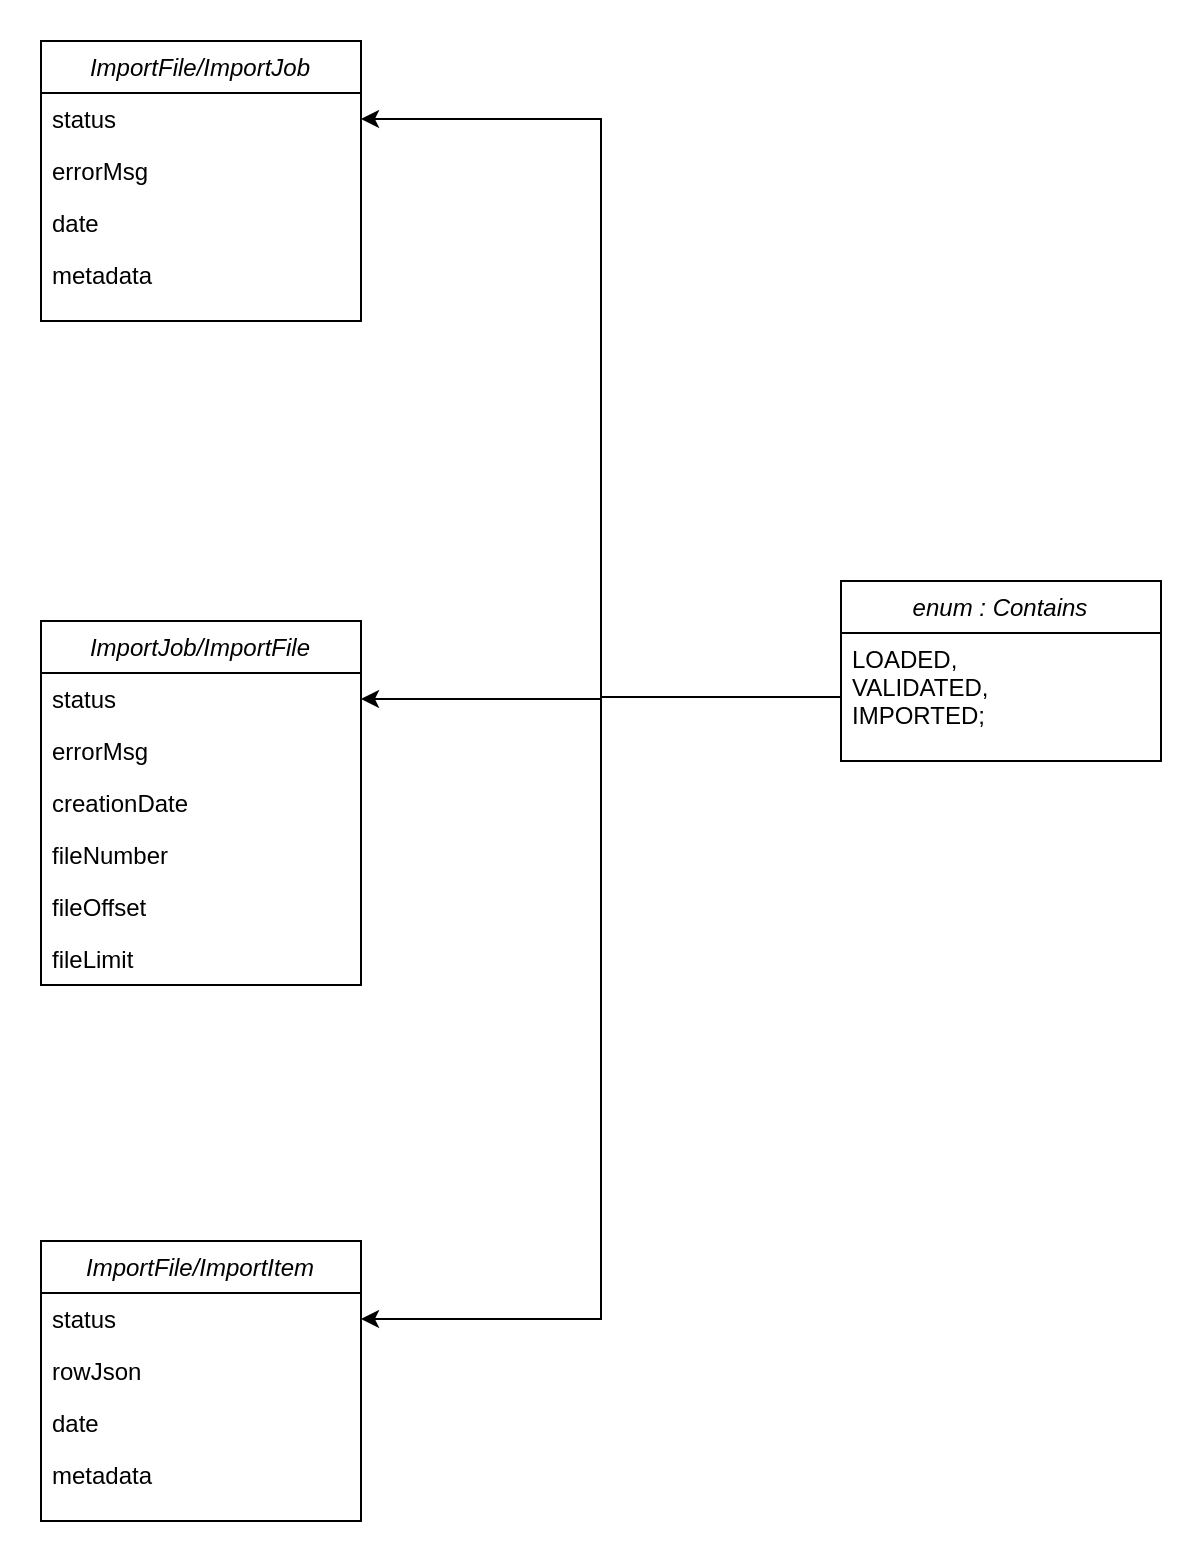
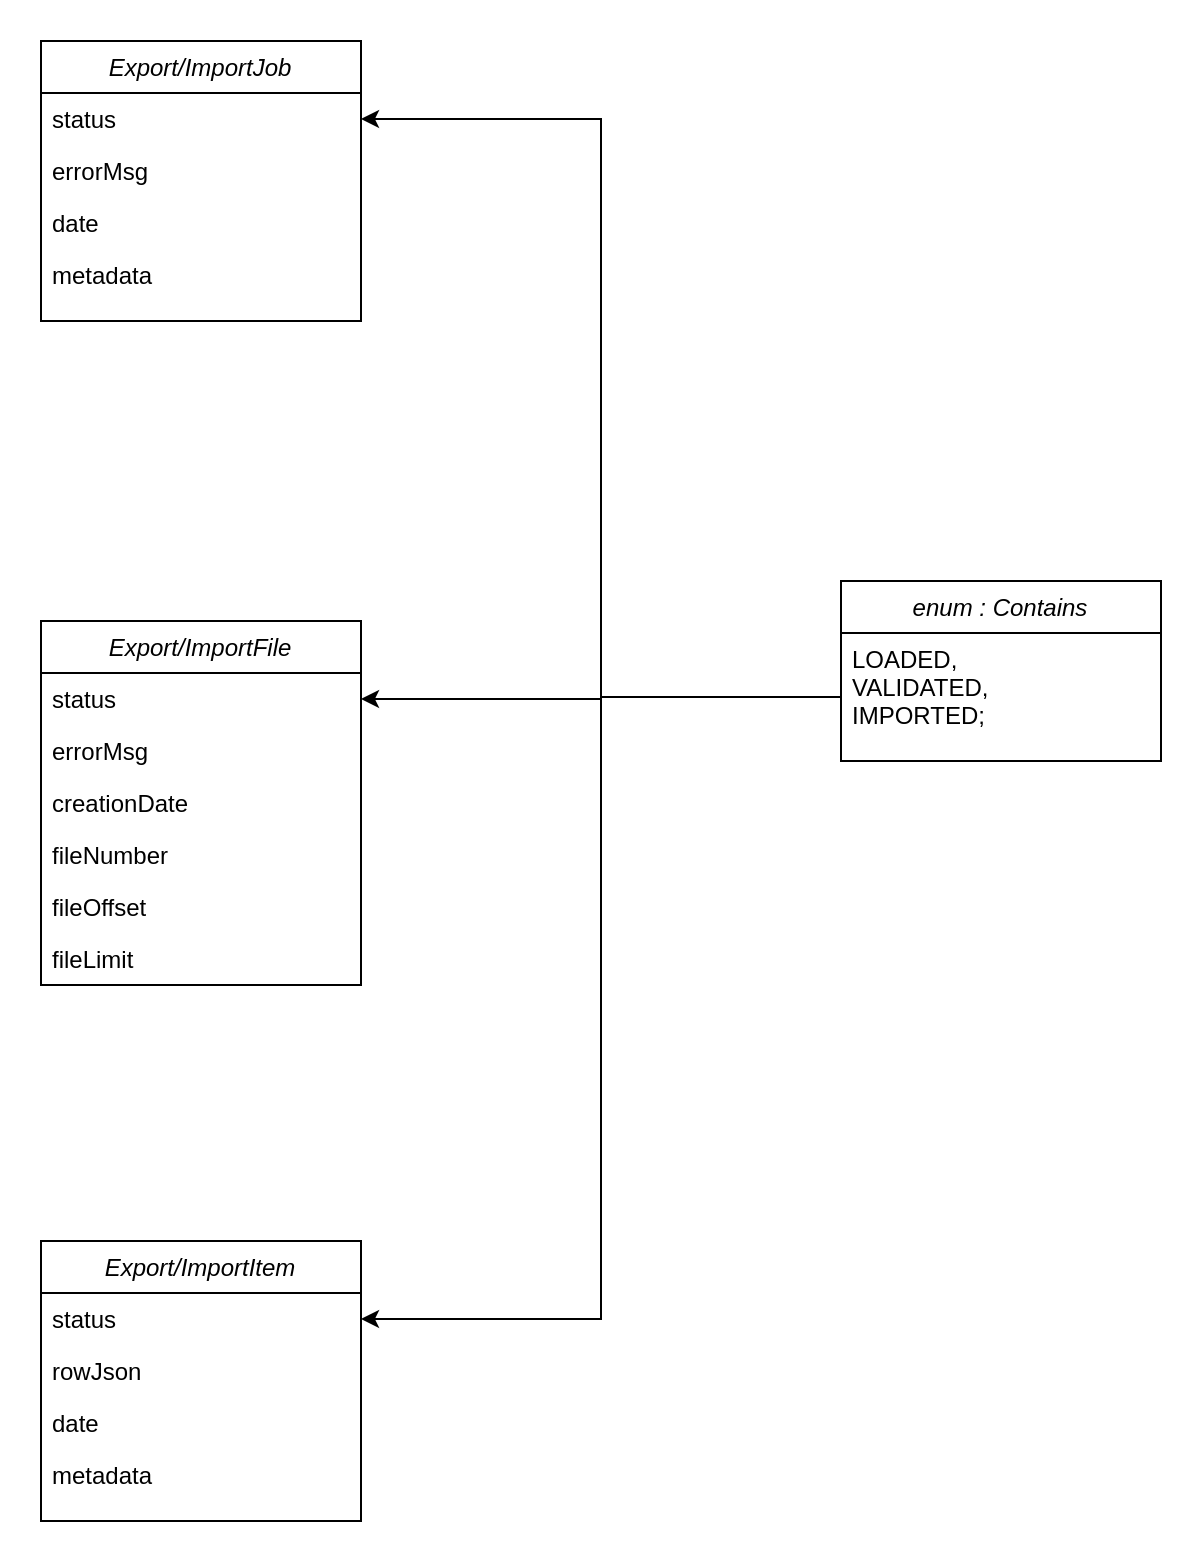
- <mxCell id="2" value="ImportFile/ImportJob" style="swimlane;fontStyle=2;align=center;verticalAlign=top;childLayout=stackLayout;horizontal=1;startSize=26;horizontalStack=0;resizeParent=1;resizeLast=0;collapsible=1;marginBottom=0;rounded=0;shadow=0;strokeWidth=1;" parent="1" vertex="1"><mxGeometry x="20" y="20" width="160" height="140" as="geometry"><mxRectangle x="230" y="140" width="160" height="26" as="alternateBounds" /></mxGeometry></mxCell>
+ <mxCell id="2" value="Export/ImportJob" style="swimlane;fontStyle=2;align=center;verticalAlign=top;childLayout=stackLayout;horizontal=1;startSize=26;horizontalStack=0;resizeParent=1;resizeLast=0;collapsible=1;marginBottom=0;rounded=0;shadow=0;strokeWidth=1;" parent="1" vertex="1"><mxGeometry x="20" y="20" width="160" height="140" as="geometry"><mxRectangle x="230" y="140" width="160" height="26" as="alternateBounds" /></mxGeometry></mxCell>
- <mxCell id="7" value="ImportJob/ImportFile" style="swimlane;fontStyle=2;align=center;verticalAlign=top;childLayout=stackLayout;horizontal=1;startSize=26;horizontalStack=0;resizeParent=1;resizeLast=0;collapsible=1;marginBottom=0;rounded=0;shadow=0;strokeWidth=1;" vertex="1" parent="1"><mxGeometry x="20" y="310" width="160" height="182" as="geometry"><mxRectangle x="230" y="140" width="160" height="26" as="alternateBounds" /></mxGeometry></mxCell>
+ <mxCell id="7" value="Export/ImportFile" style="swimlane;fontStyle=2;align=center;verticalAlign=top;childLayout=stackLayout;horizontal=1;startSize=26;horizontalStack=0;resizeParent=1;resizeLast=0;collapsible=1;marginBottom=0;rounded=0;shadow=0;strokeWidth=1;" vertex="1" parent="1"><mxGeometry x="20" y="310" width="160" height="182" as="geometry"><mxRectangle x="230" y="140" width="160" height="26" as="alternateBounds" /></mxGeometry></mxCell>
- <mxCell id="14" value="ImportFile/ImportItem" style="swimlane;fontStyle=2;align=center;verticalAlign=top;childLayout=stackLayout;horizontal=1;startSize=26;horizontalStack=0;resizeParent=1;resizeLast=0;collapsible=1;marginBottom=0;rounded=0;shadow=0;strokeWidth=1;" vertex="1" parent="1"><mxGeometry x="20" y="620" width="160" height="140" as="geometry"><mxRectangle x="230" y="140" width="160" height="26" as="alternateBounds" /></mxGeometry></mxCell>
+ <mxCell id="14" value="Export/ImportItem" style="swimlane;fontStyle=2;align=center;verticalAlign=top;childLayout=stackLayout;horizontal=1;startSize=26;horizontalStack=0;resizeParent=1;resizeLast=0;collapsible=1;marginBottom=0;rounded=0;shadow=0;strokeWidth=1;" vertex="1" parent="1"><mxGeometry x="20" y="620" width="160" height="140" as="geometry"><mxRectangle x="230" y="140" width="160" height="26" as="alternateBounds" /></mxGeometry></mxCell>
